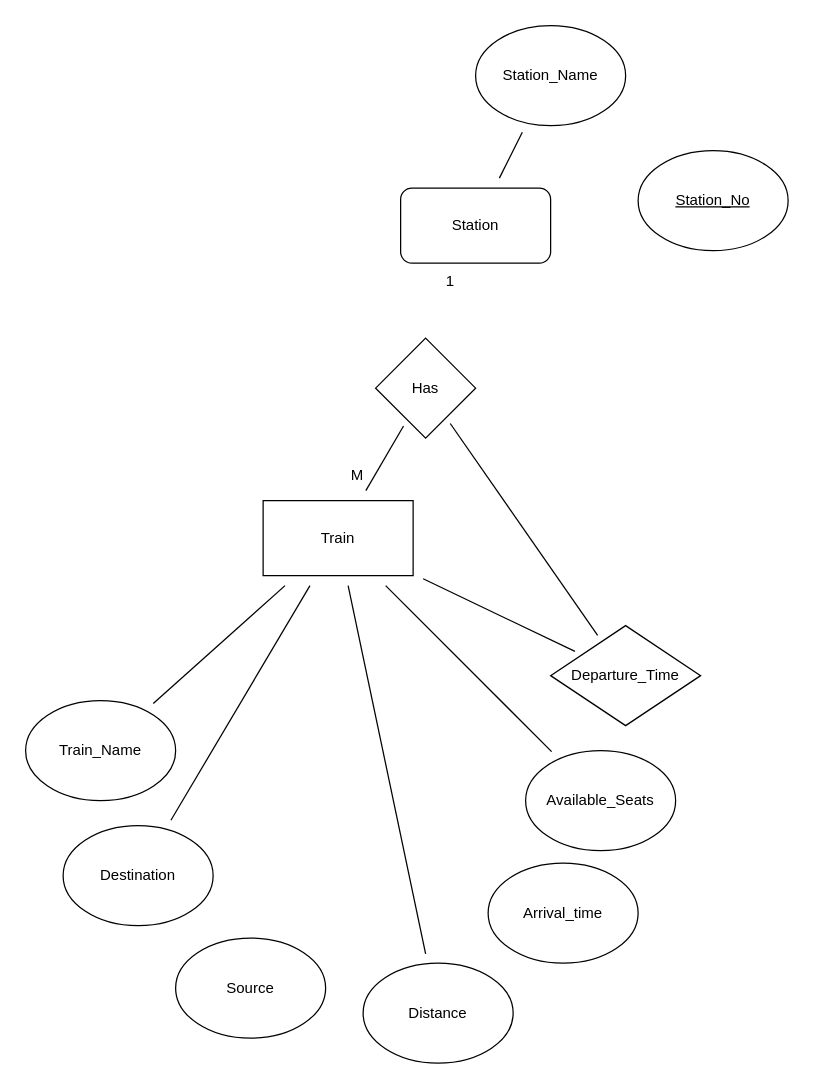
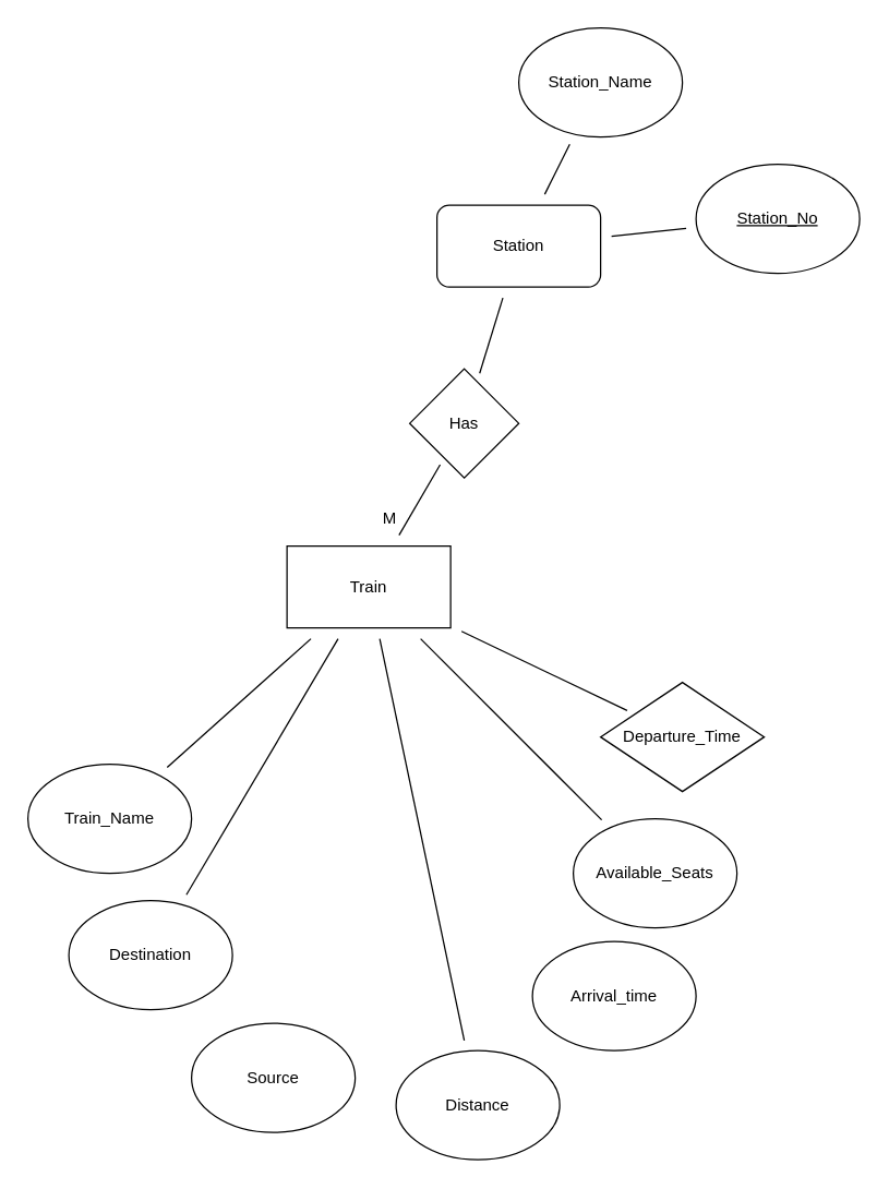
+ <mxCell id="17" style="endArrow=none;html=1;rounded=0;sourcePerimeterSpacing=8;targetPerimeterSpacing=8;" edge="1" parent="1" source="18" target="19"><mxGeometry relative="1" as="geometry" /></mxCell>
- <mxCell id="23" value="1" style="text;strokeColor=none;fillColor=none;html=1;align=center;verticalAlign=middle;whiteSpace=wrap;rounded=0;hachureGap=4;" vertex="1" parent="1"><mxGeometry x="330" y="210" width="60" height="30" as="geometry" /></mxCell>
- <mxCell id="21" style="endArrow=none;html=1;rounded=0;sourcePerimeterSpacing=8;targetPerimeterSpacing=8;" edge="1" parent="1" source="22" target="13"><mxGeometry relative="1" as="geometry" /></mxCell>
+ <mxCell id="21" style="endArrow=none;html=1;rounded=0;sourcePerimeterSpacing=8;targetPerimeterSpacing=8;" edge="1" parent="1" source="22" target="18"><mxGeometry relative="1" as="geometry" /></mxCell>
